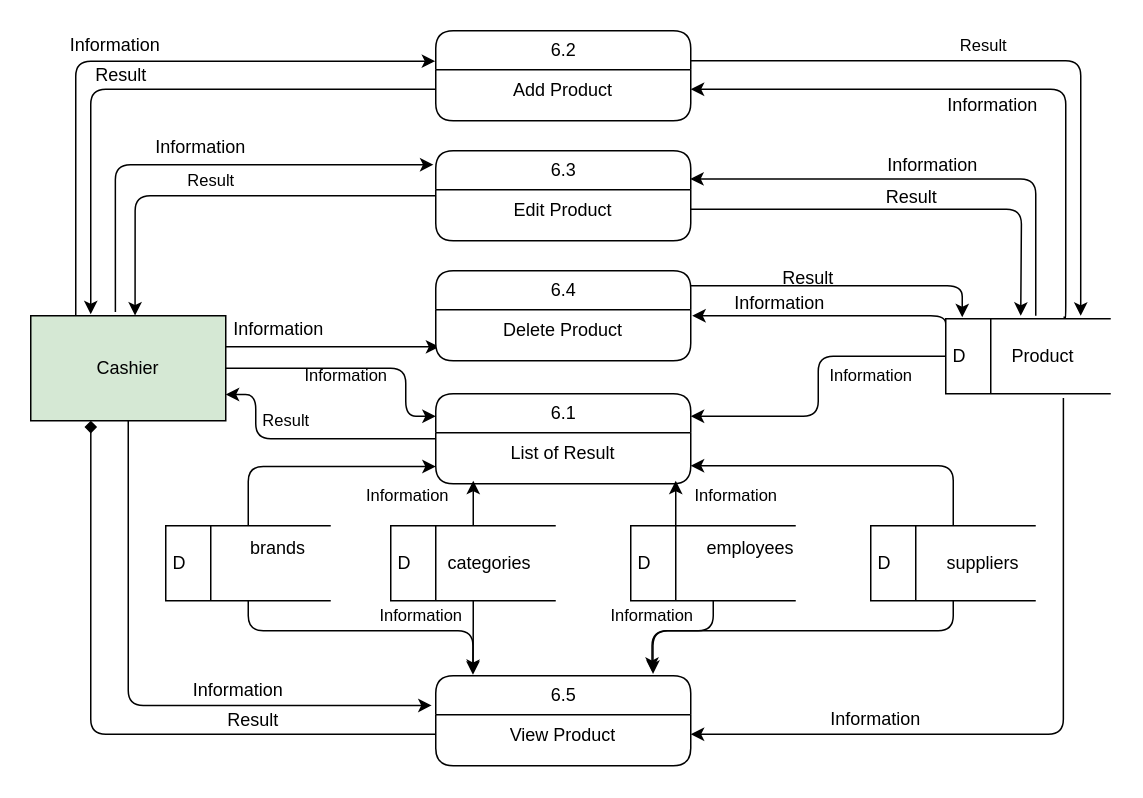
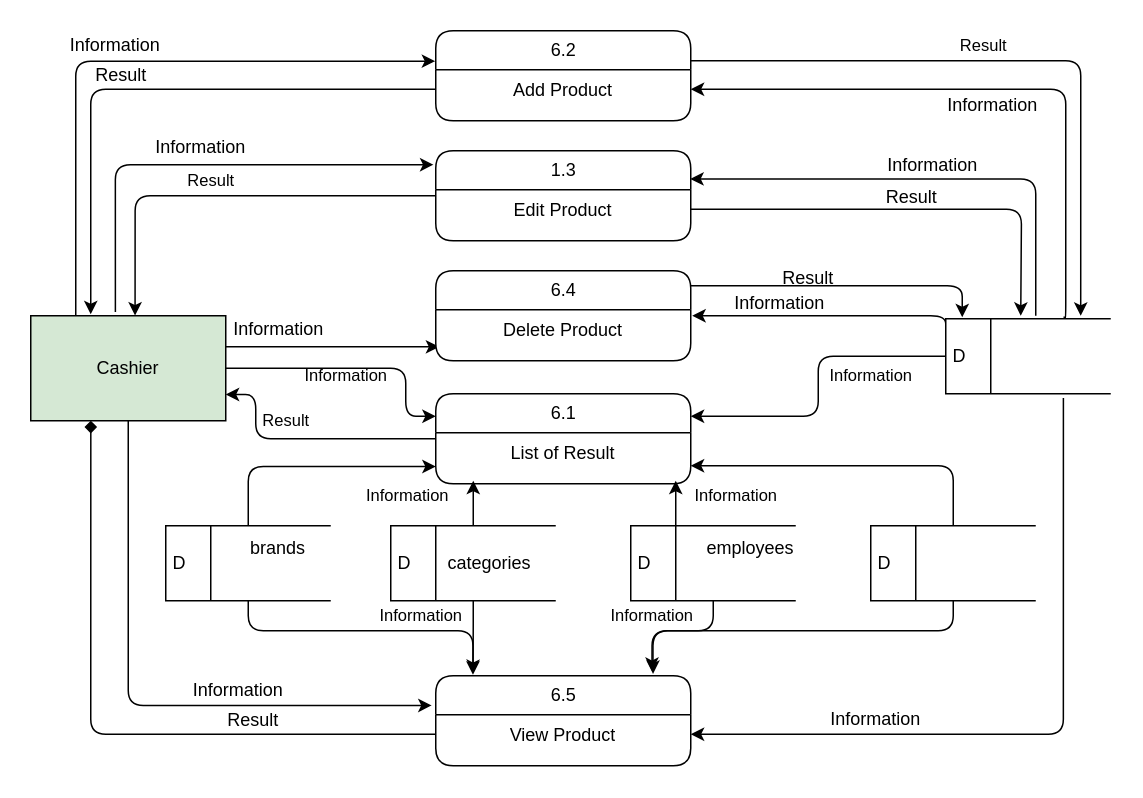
- <mxCell id="15" value="6.3" style="swimlane;html=1;fontStyle=0;childLayout=stackLayout;horizontal=1;startSize=26;horizontalStack=0;resizeParent=1;resizeLast=0;collapsible=1;marginBottom=0;swimlaneFillColor=#ffffff;align=center;rounded=1;shadow=0;comic=0;labelBackgroundColor=none;strokeWidth=1;fontFamily=Helvetica;fontSize=12;" vertex="1" parent="1"><mxGeometry x="290" y="100" width="170" height="60" as="geometry" /></mxCell>
+ <mxCell id="15" value="1.3" style="swimlane;html=1;fontStyle=0;childLayout=stackLayout;horizontal=1;startSize=26;horizontalStack=0;resizeParent=1;resizeLast=0;collapsible=1;marginBottom=0;swimlaneFillColor=#ffffff;align=center;rounded=1;shadow=0;comic=0;labelBackgroundColor=none;strokeWidth=1;fontFamily=Helvetica;fontSize=12;" vertex="1" parent="1"><mxGeometry x="290" y="100" width="170" height="60" as="geometry" /></mxCell>
- <mxCell id="27" value="Product" style="text;html=1;strokeColor=none;fillColor=none;align=center;verticalAlign=middle;whiteSpace=wrap;rounded=0;fontFamily=Helvetica;fontSize=12;" vertex="1" parent="1"><mxGeometry x="670" y="227" width="50" height="20" as="geometry" /></mxCell>
- <mxCell id="46" value="suppliers" style="text;html=1;strokeColor=none;fillColor=none;align=center;verticalAlign=middle;whiteSpace=wrap;rounded=0;fontFamily=Helvetica;fontSize=12;" vertex="1" parent="1"><mxGeometry x="630" y="365" width="50" height="20" as="geometry" /></mxCell>
